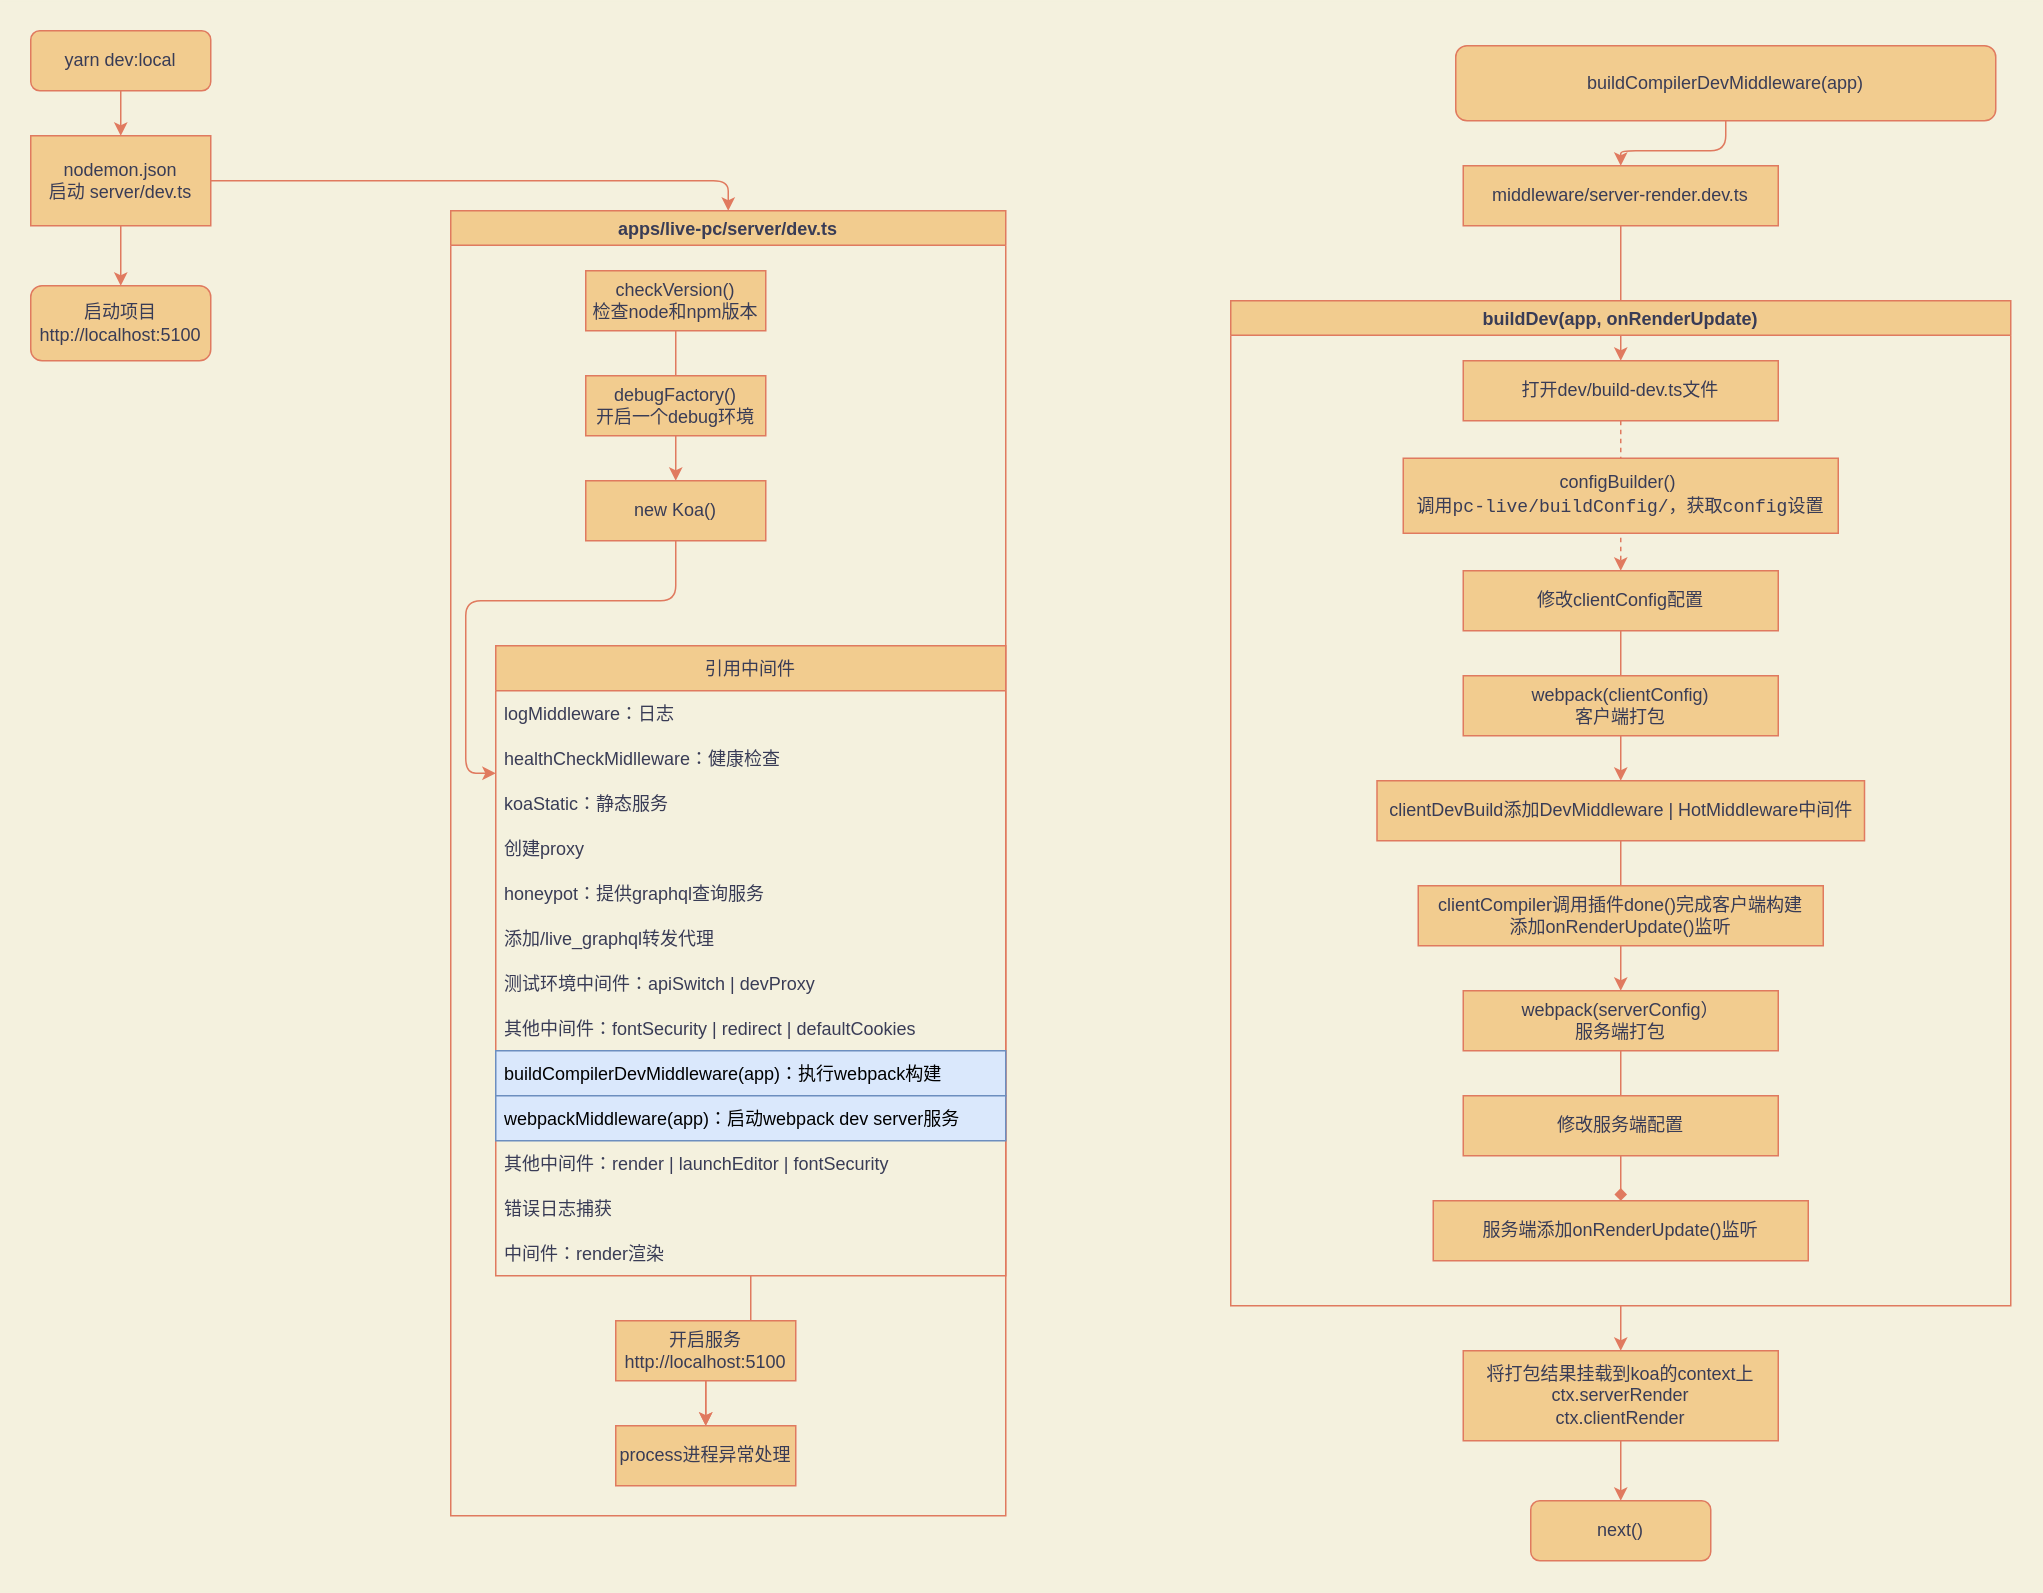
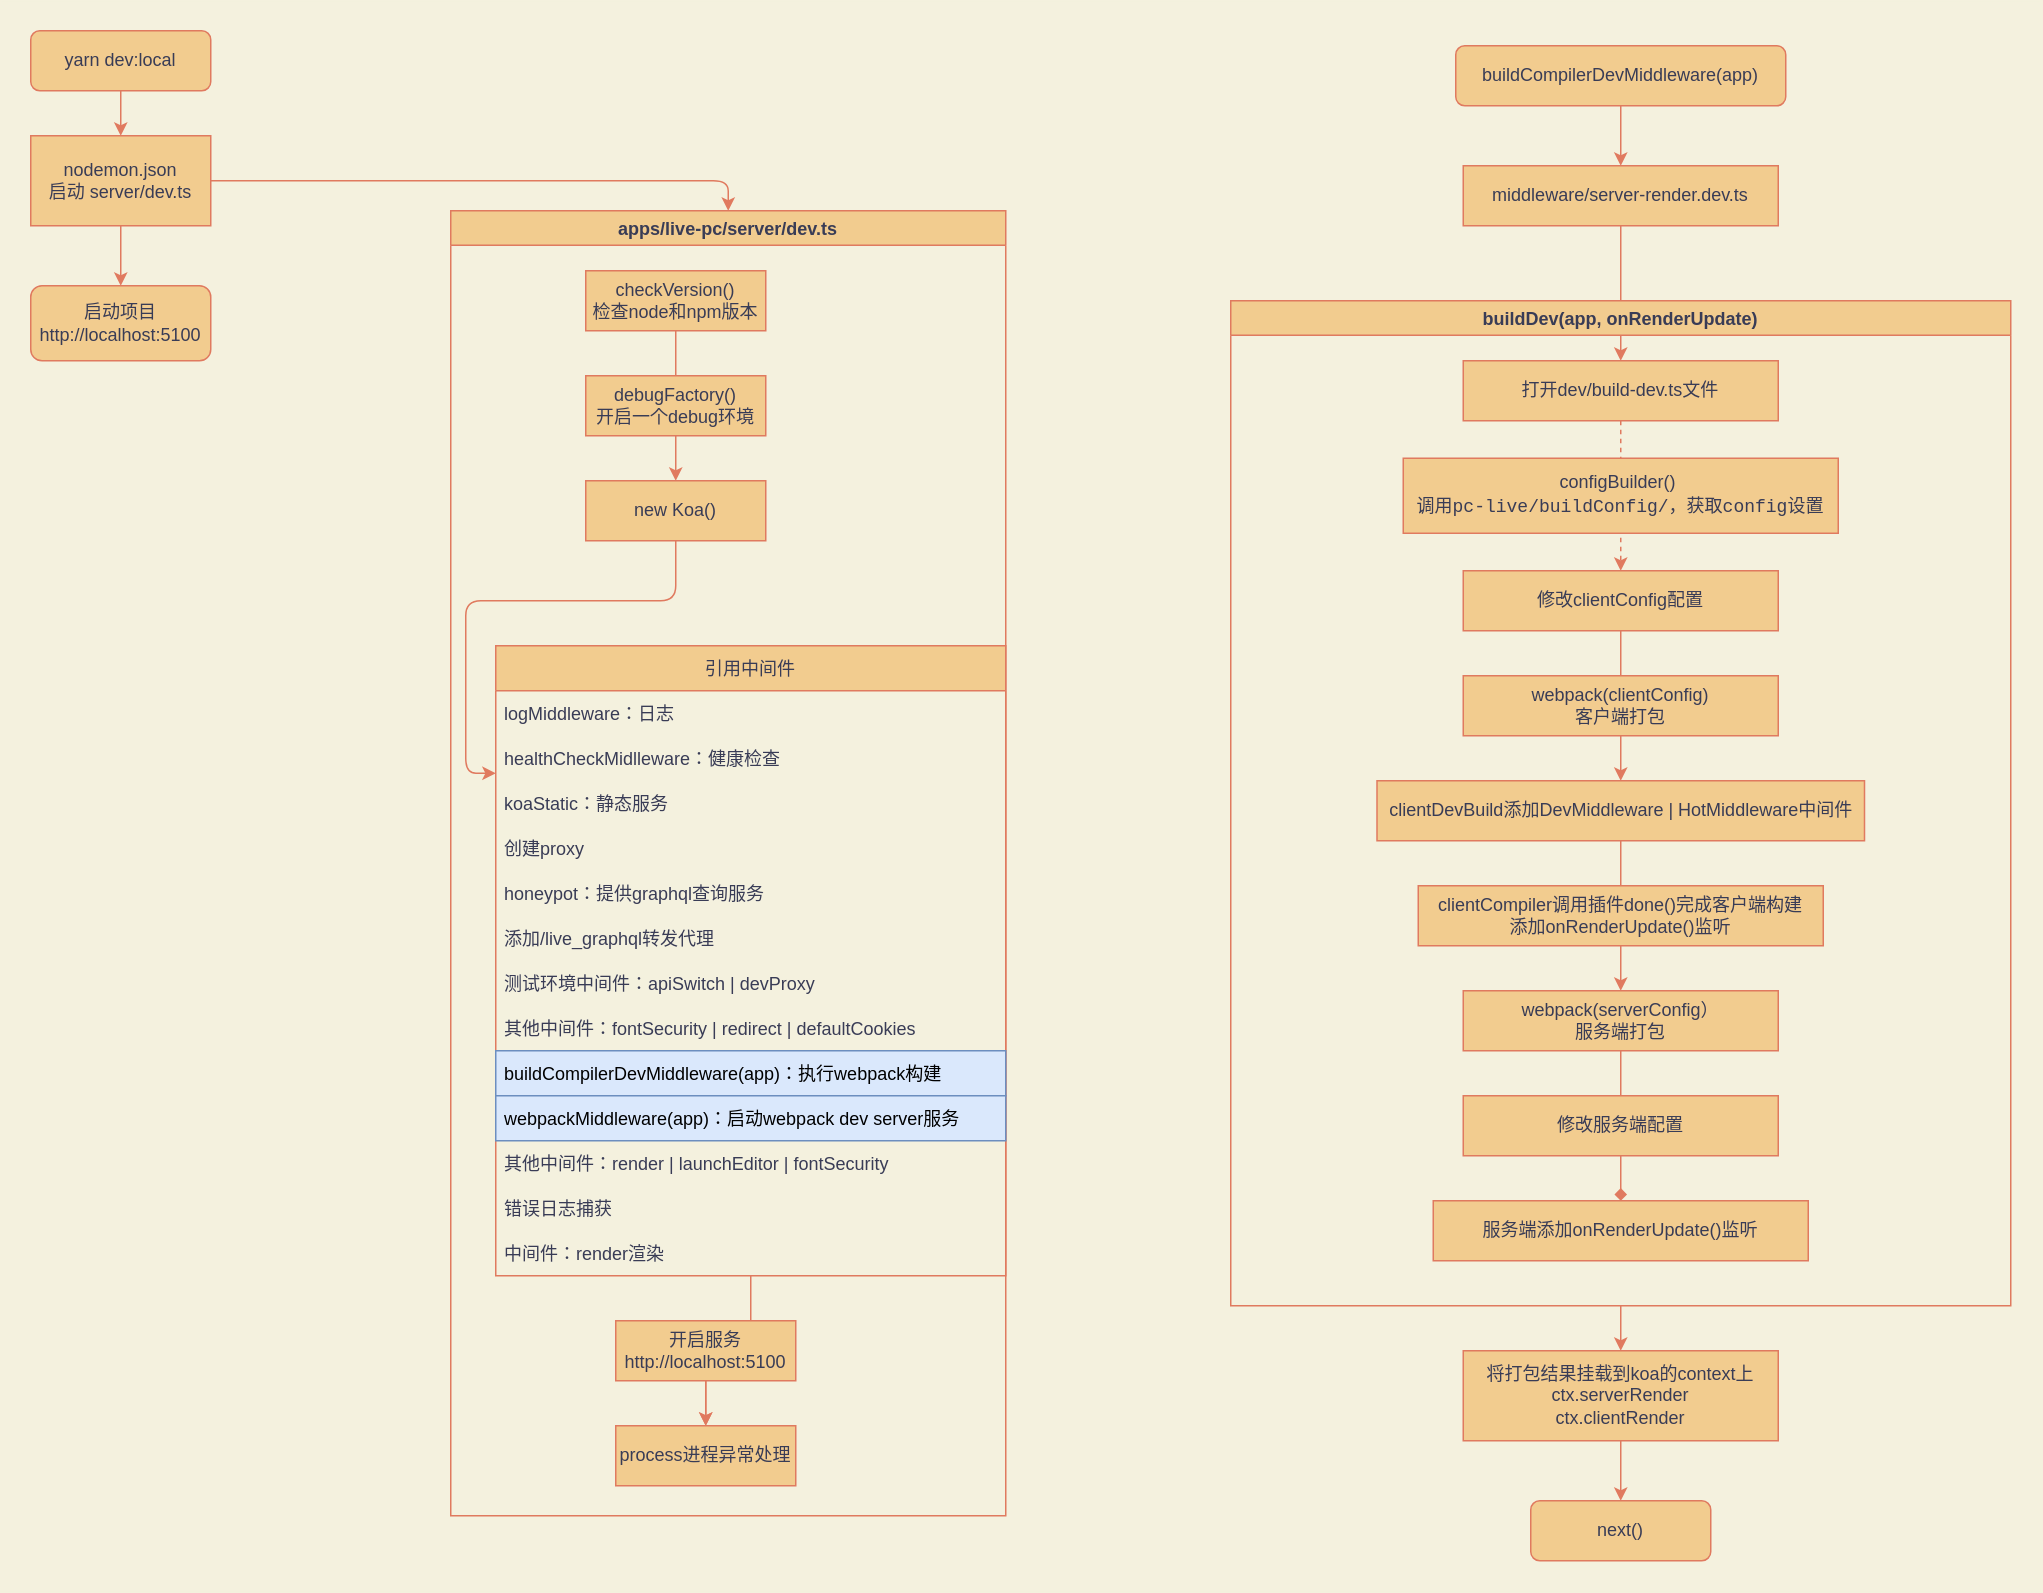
- <mxCell id="33" value="buildCompilerDevMiddleware(app)" style="rounded=1;whiteSpace=wrap;html=1;fontSize=12;glass=0;strokeWidth=1;shadow=0;fillColor=#F2CC8F;strokeColor=#E07A5F;fontColor=#393C56;" vertex="1" parent="1"><mxGeometry x="970" y="30" width="360" height="50" as="geometry" /></mxCell>
+ <mxCell id="33" value="buildCompilerDevMiddleware(app)" style="rounded=1;whiteSpace=wrap;html=1;fontSize=12;glass=0;strokeWidth=1;shadow=0;fillColor=#F2CC8F;strokeColor=#E07A5F;fontColor=#393C56;" vertex="1" parent="1"><mxGeometry x="970" y="30" width="220" height="40" as="geometry" /></mxCell>
